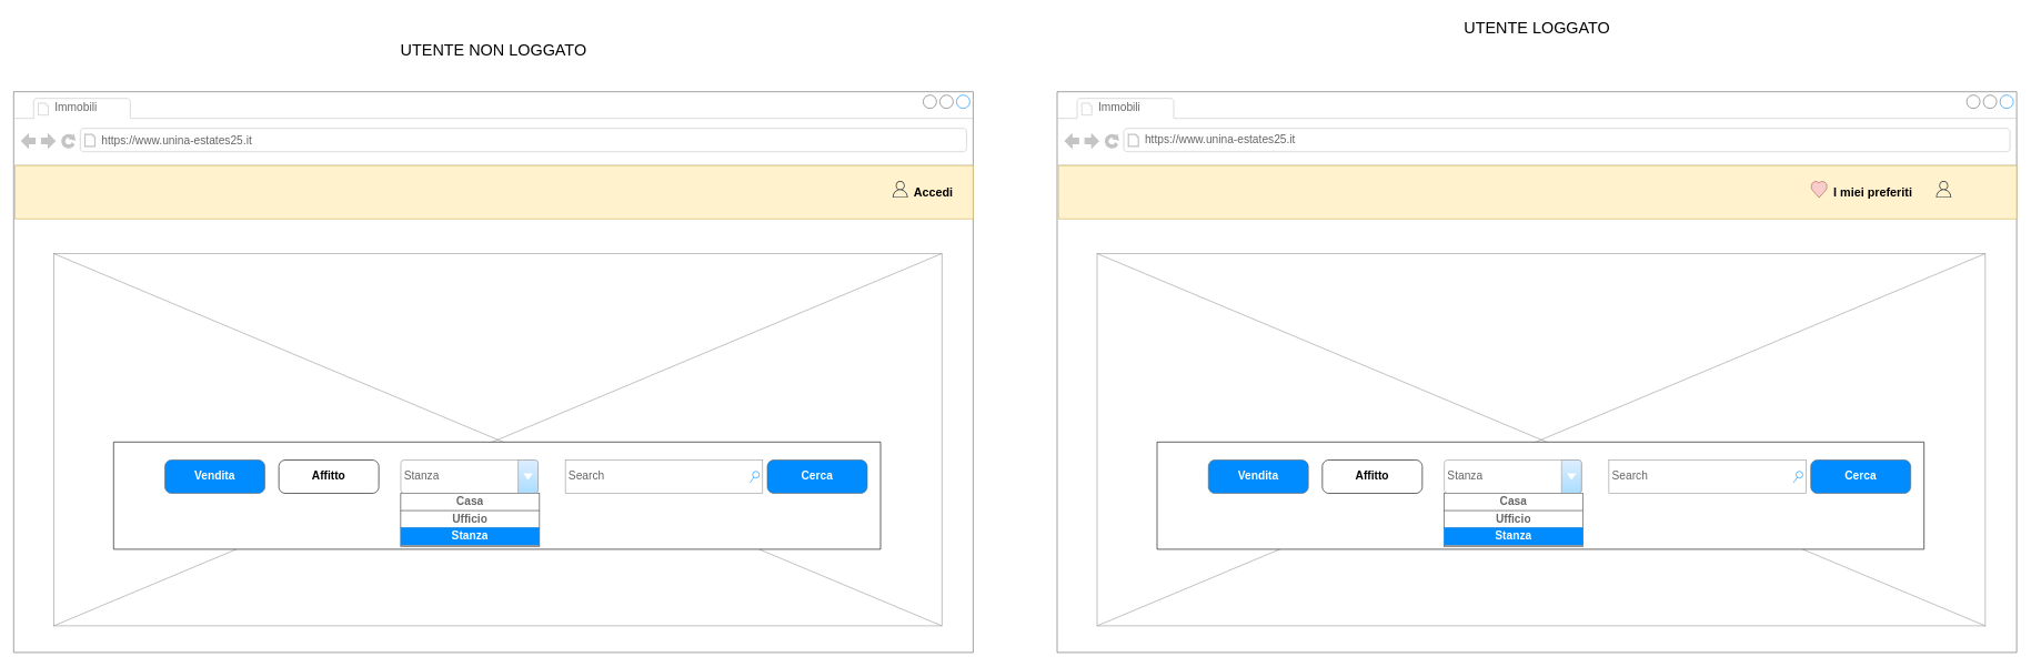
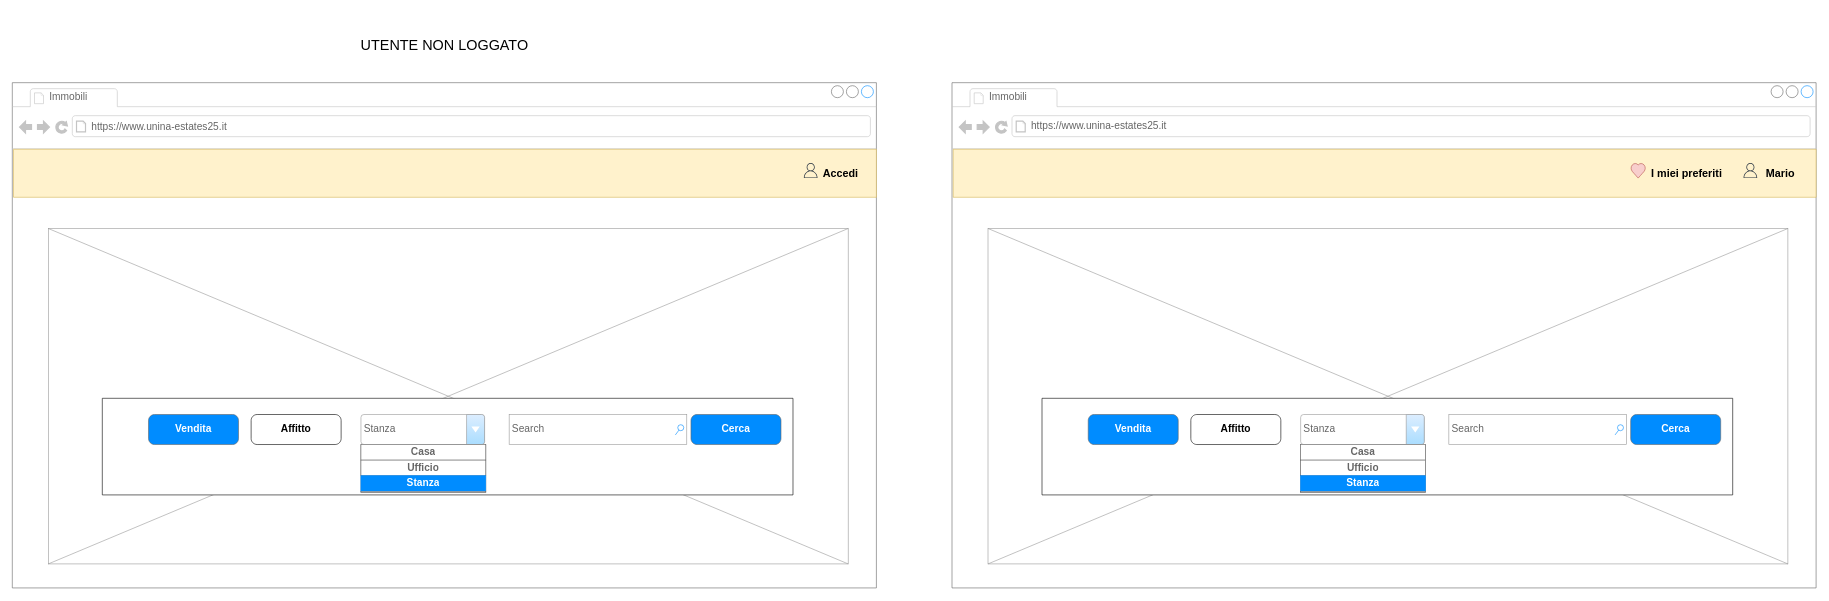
- <mxCell id="44" value="&lt;font style=&quot;font-size: 24px;&quot;&gt;UTENTE LOGGATO&lt;/font&gt;" style="text;html=1;align=center;verticalAlign=middle;resizable=0;points=[];autosize=1;strokeColor=none;fillColor=none;" vertex="1" parent="1"><mxGeometry x="2187.5" y="20" width="237" height="41" as="geometry" /></mxCell>
+ <mxCell id="27" value="&lt;font style=&quot;font-size: 18px;&quot;&gt;&lt;b&gt;Mario&lt;/b&gt;&lt;/font&gt;" style="text;html=1;align=center;verticalAlign=middle;resizable=0;points=[];autosize=1;strokeColor=none;fillColor=none;" vertex="1" parent="25"><mxGeometry x="29" width="66" height="34" as="geometry" /></mxCell>
